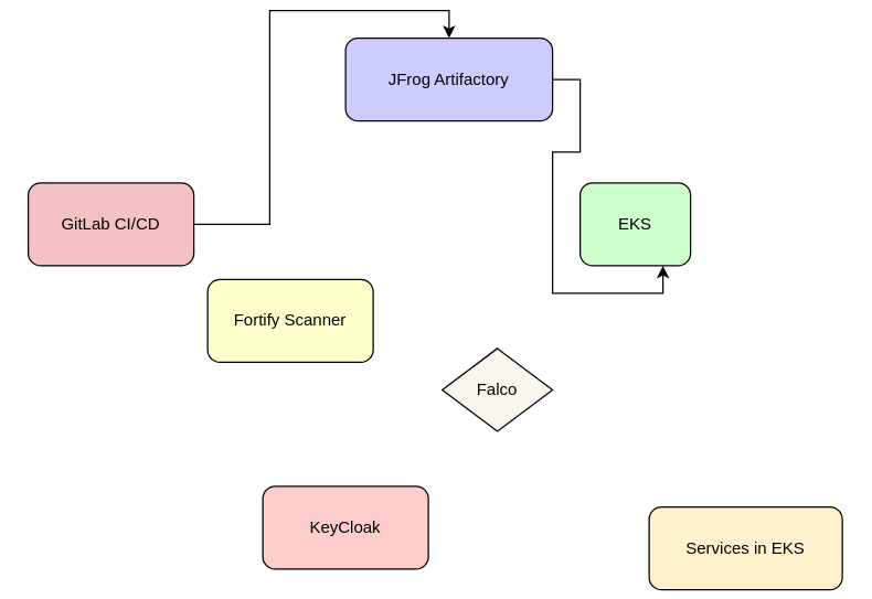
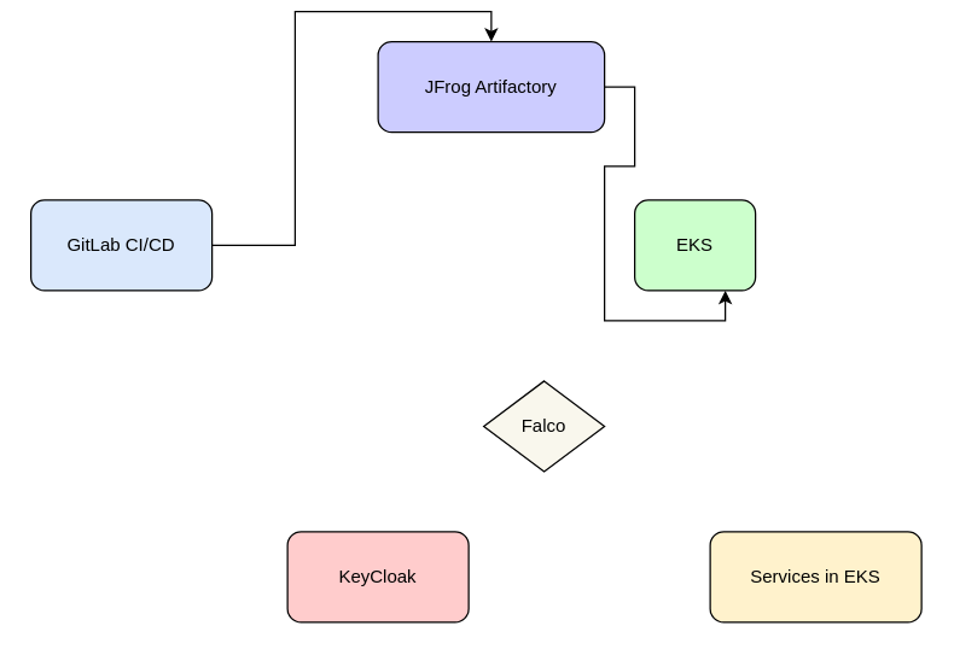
- <mxCell id="2" value="GitLab CI/CD" style="rounded=1;whiteSpace=wrap;html=1;fillColor=#f4c2c2;" vertex="1" parent="1"><mxGeometry x="20" y="125" width="120" height="60" as="geometry" /></mxCell>
+ <mxCell id="2" value="GitLab CI/CD" style="rounded=1;whiteSpace=wrap;html=1;fillColor=#dae8fc;" vertex="1" parent="1"><mxGeometry x="20" y="125" width="120" height="60" as="geometry" /></mxCell>
- <mxCell id="5" value="Fortify Scanner" style="rounded=1;whiteSpace=wrap;html=1;fillColor=#ffffcc;" vertex="1" parent="1"><mxGeometry x="150" y="195" width="120" height="60" as="geometry" /></mxCell>
- <mxCell id="8" value="Services in EKS" style="rounded=1;whiteSpace=wrap;html=1;fillColor=#fff2cc;" vertex="1" parent="1"><mxGeometry x="470" y="360" width="140" height="60" as="geometry" /></mxCell>
+ <mxCell id="8" value="Services in EKS" style="rounded=1;whiteSpace=wrap;html=1;fillColor=#fff2cc;" vertex="1" parent="1"><mxGeometry x="470" y="345" width="140" height="60" as="geometry" /></mxCell>
